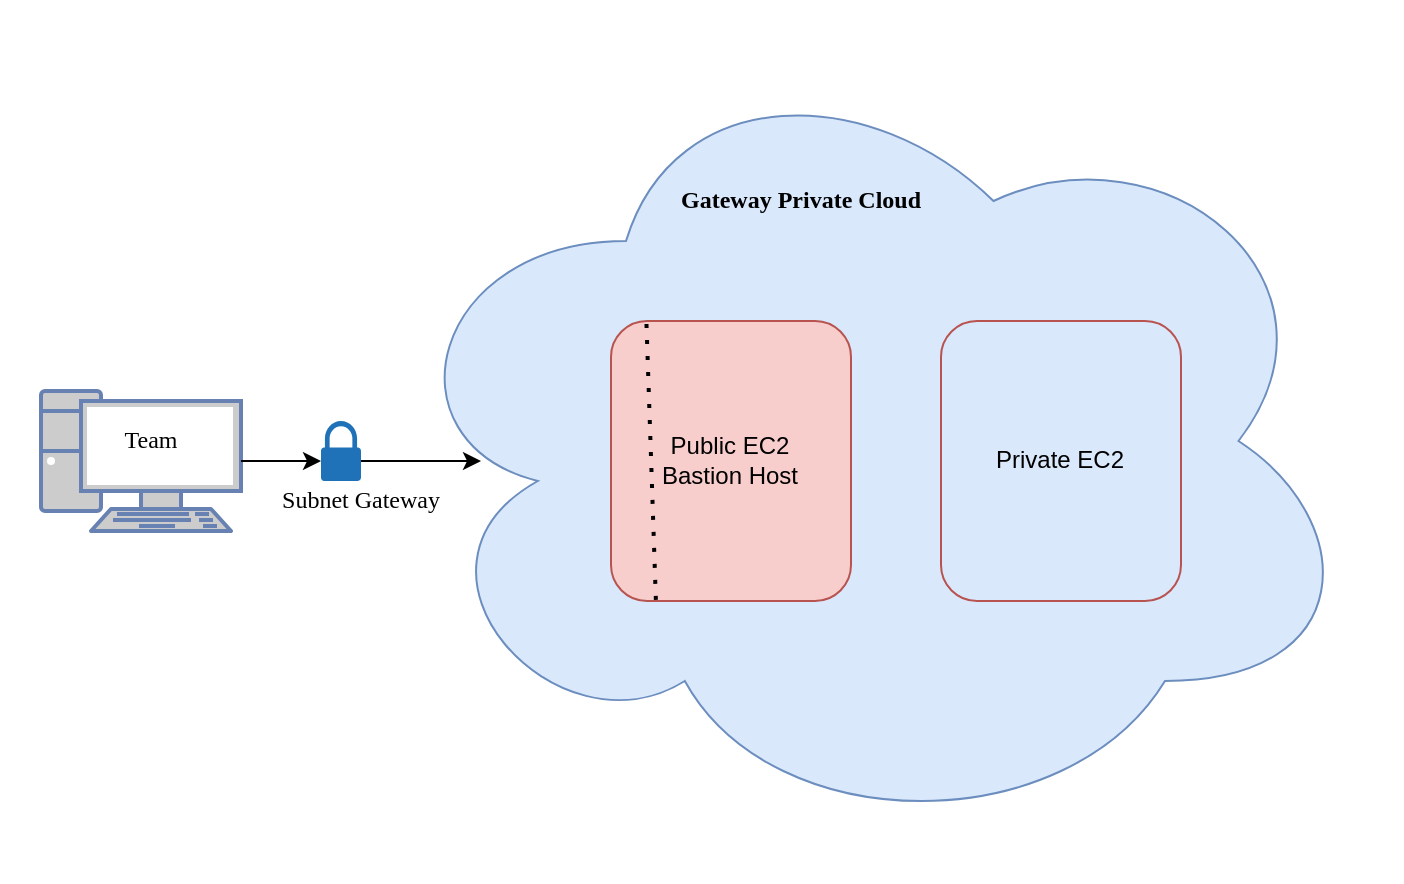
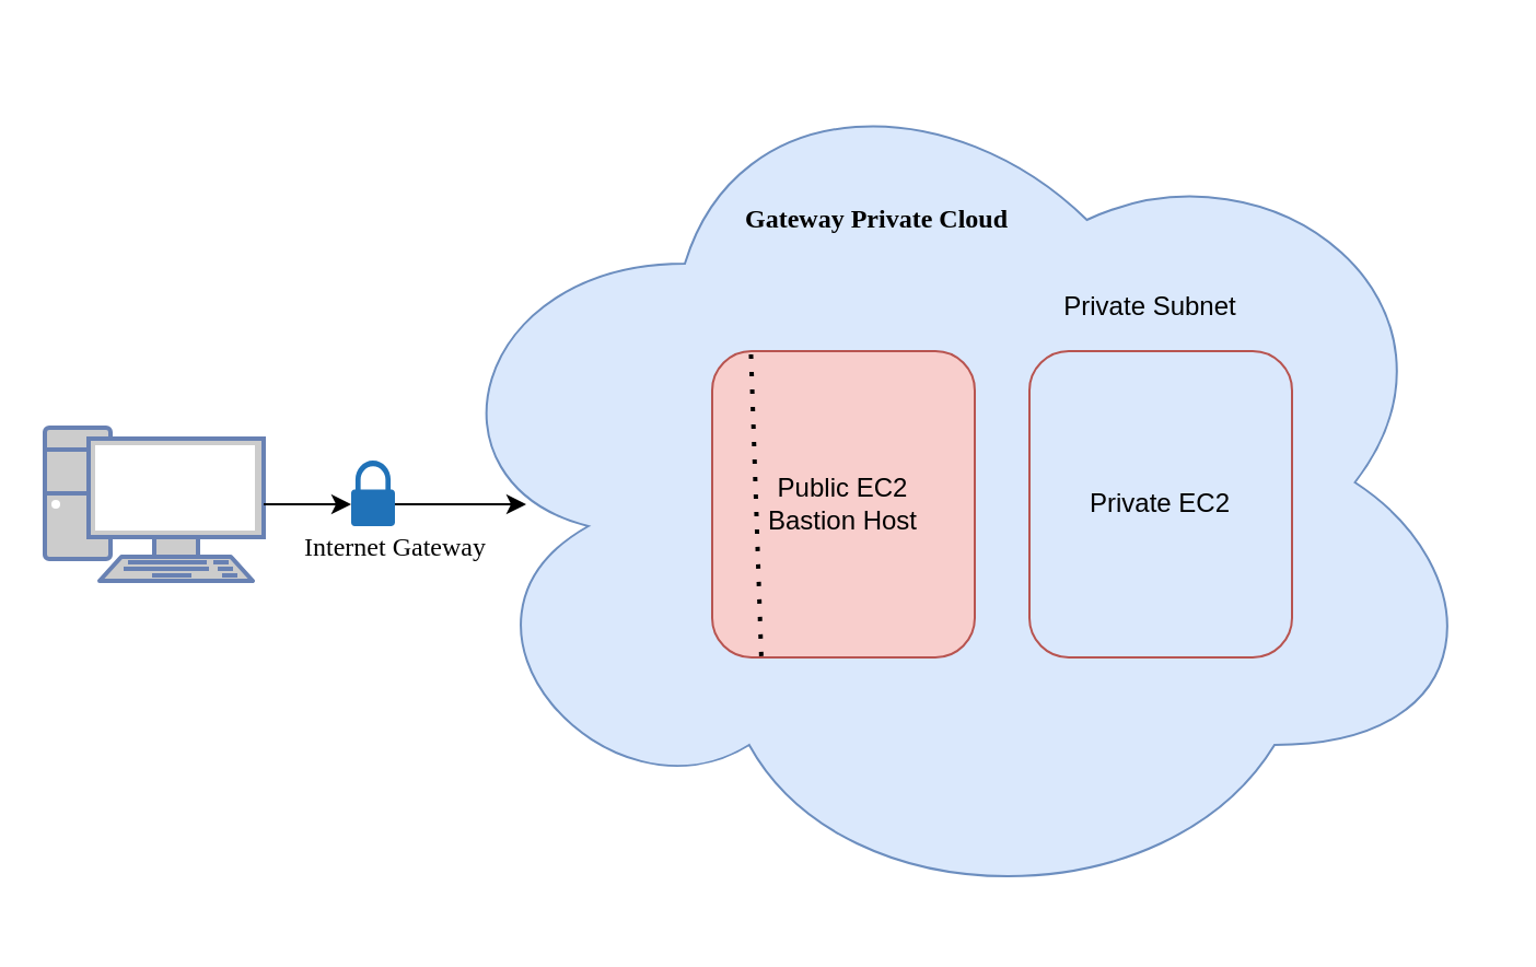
+ <mxCell id="4" value="Private Subnet" style="text;html=1;align=center;verticalAlign=middle;resizable=0;points=[];autosize=1;strokeColor=none;fillColor=none;" vertex="1" parent="1"><mxGeometry x="480" y="130" width="90" height="20" as="geometry" /></mxCell>
- <mxCell id="7" value="Team" style="text;html=1;align=center;verticalAlign=middle;resizable=0;points=[];autosize=1;strokeColor=none;fillColor=none;fontFamily=Verdana;" vertex="1" parent="1"><mxGeometry x="50" y="210" width="50" height="20" as="geometry" /></mxCell>
- <mxCell id="9" value="Public EC2&lt;br&gt;Bastion Host" style="rounded=1;whiteSpace=wrap;html=1;fillColor=#f8cecc;strokeColor=#b85450;" vertex="1" parent="1"><mxGeometry x="305" y="160" width="120" height="140" as="geometry" /></mxCell>
+ <mxCell id="9" value="Public EC2&lt;br&gt;Bastion Host" style="rounded=1;whiteSpace=wrap;html=1;fillColor=#f8cecc;strokeColor=#b85450;" vertex="1" parent="1"><mxGeometry x="325" y="160" width="120" height="140" as="geometry" /></mxCell>
- <mxCell id="12" value="Subnet Gateway" style="text;html=1;align=center;verticalAlign=middle;resizable=0;points=[];autosize=1;strokeColor=none;fillColor=none;fontFamily=Verdana;" vertex="1" parent="1"><mxGeometry x="120" y="240" width="120" height="20" as="geometry" /></mxCell>
+ <mxCell id="12" value="Internet Gateway" style="text;html=1;align=center;verticalAlign=middle;resizable=0;points=[];autosize=1;strokeColor=none;fillColor=none;fontFamily=Verdana;" vertex="1" parent="1"><mxGeometry x="120" y="240" width="120" height="20" as="geometry" /></mxCell>
